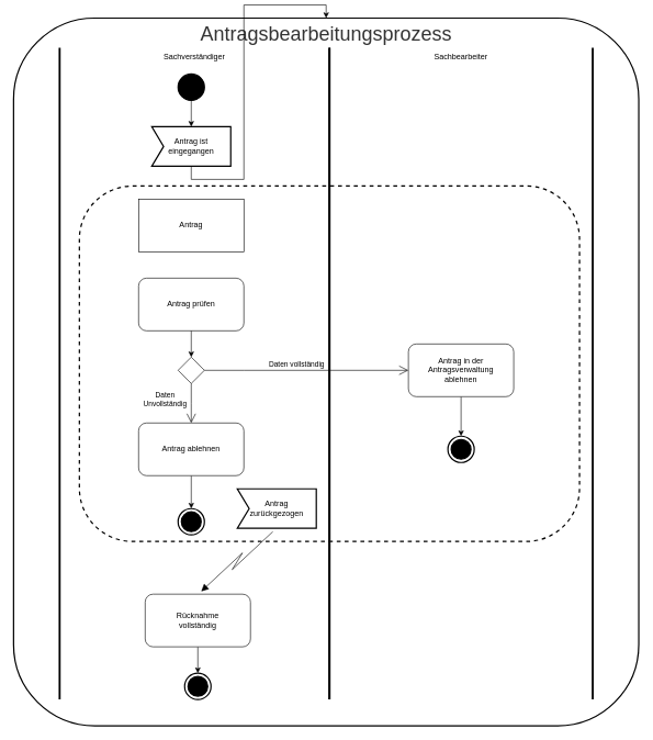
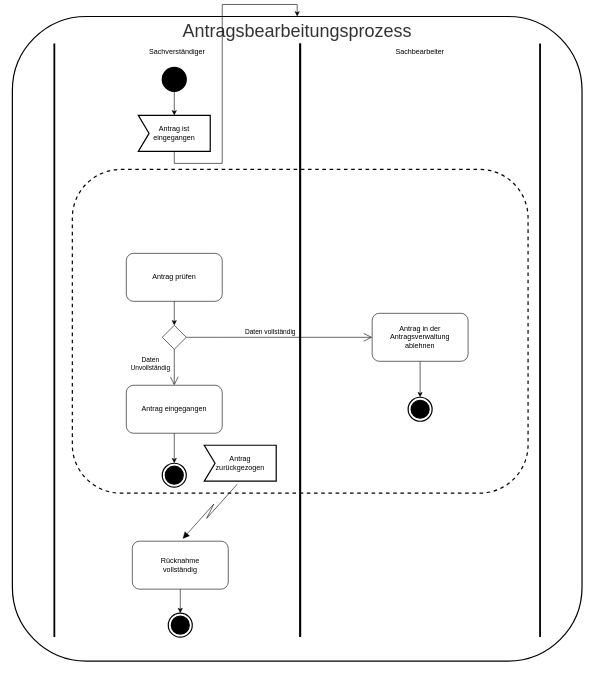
- <mxCell id="21" value="Antrag" style="shape=rect;html=1;whiteSpace=wrap;align=center;" vertex="1" parent="1"><mxGeometry x="210" y="295" width="160" height="80" as="geometry" /></mxCell>
- <mxCell id="18" value="Antrag ablehnen" style="shape=rect;html=1;rounded=1;whiteSpace=wrap;align=center;" vertex="1" parent="1"><mxGeometry x="210" y="635" width="160" height="80" as="geometry" /></mxCell>
+ <mxCell id="18" value="Antrag eingegangen" style="shape=rect;html=1;rounded=1;whiteSpace=wrap;align=center;" vertex="1" parent="1"><mxGeometry x="210" y="635" width="160" height="80" as="geometry" /></mxCell>
- <mxCell id="25" value="Antrag&lt;br&gt;zurückgezogen" style="html=1;shape=mxgraph.sysml.accEvent;strokeWidth=2;whiteSpace=wrap;align=center;" vertex="1" parent="1"><mxGeometry x="360" y="735" width="120" height="60" as="geometry" /></mxCell>
+ <mxCell id="25" value="Antrag&lt;br&gt;zurückgezogen" style="html=1;shape=mxgraph.sysml.accEvent;strokeWidth=2;whiteSpace=wrap;align=center;" vertex="1" parent="1"><mxGeometry x="340" y="735" width="120" height="60" as="geometry" /></mxCell>
